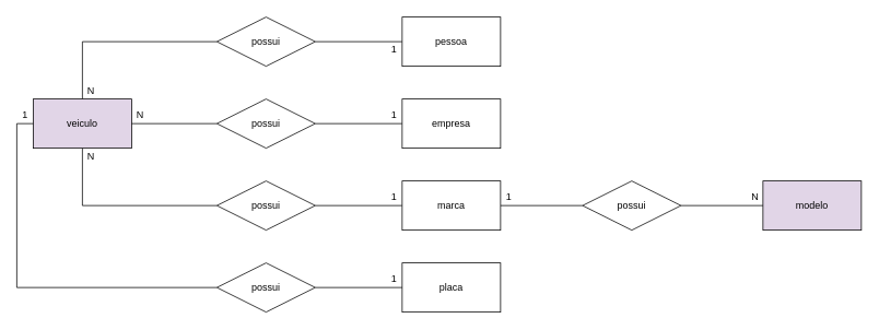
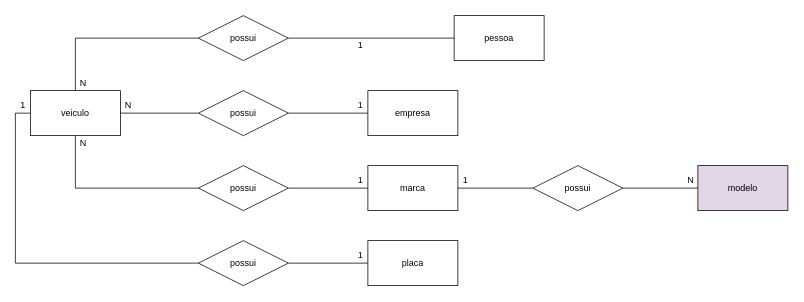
- <mxCell id="30" value="pessoa" style="rounded=0;whiteSpace=wrap;html=1;" vertex="1" parent="1"><mxGeometry x="490" width="120" height="60" as="geometry" y="20" /></mxCell>
+ <mxCell id="30" value="pessoa" style="rounded=0;whiteSpace=wrap;html=1;" vertex="1" parent="1"><mxGeometry x="605" y="20" width="120" height="60" as="geometry" /></mxCell>
- <mxCell id="4" value="veiculo" style="rounded=0;whiteSpace=wrap;html=1;fillColor=#e1d5e7;" vertex="1" parent="1"><mxGeometry x="40" y="120" width="120" height="60" as="geometry" /></mxCell>
+ <mxCell id="4" value="veiculo" style="rounded=0;whiteSpace=wrap;html=1;" vertex="1" parent="1"><mxGeometry x="40" y="120" width="120" height="60" as="geometry" /></mxCell>
